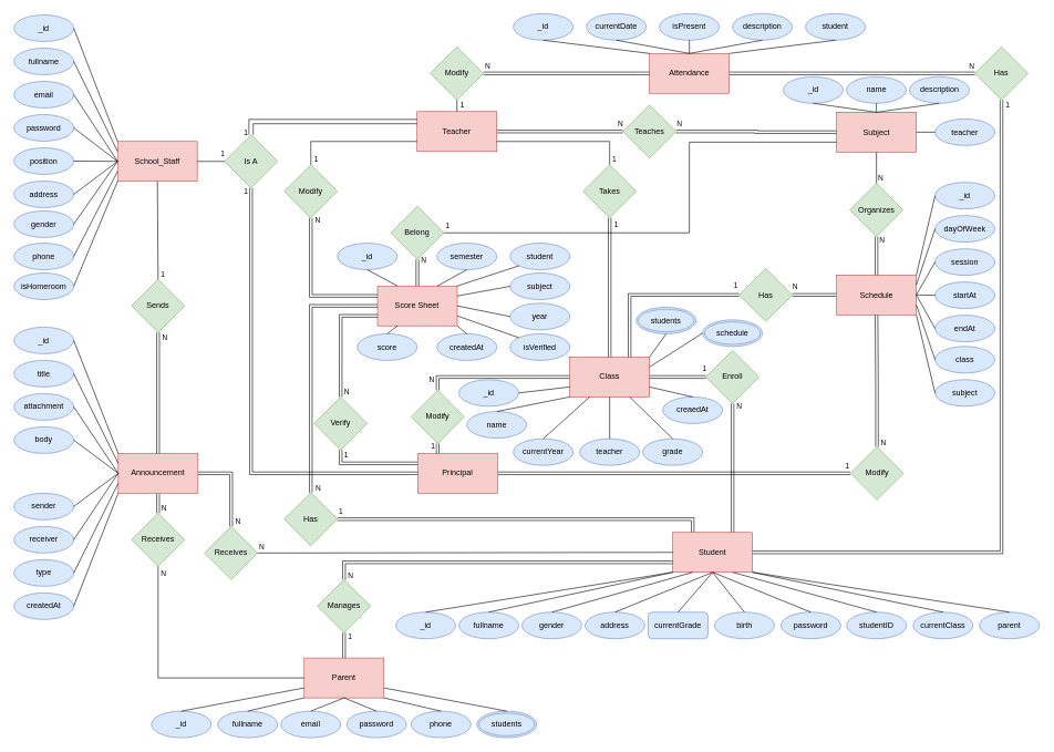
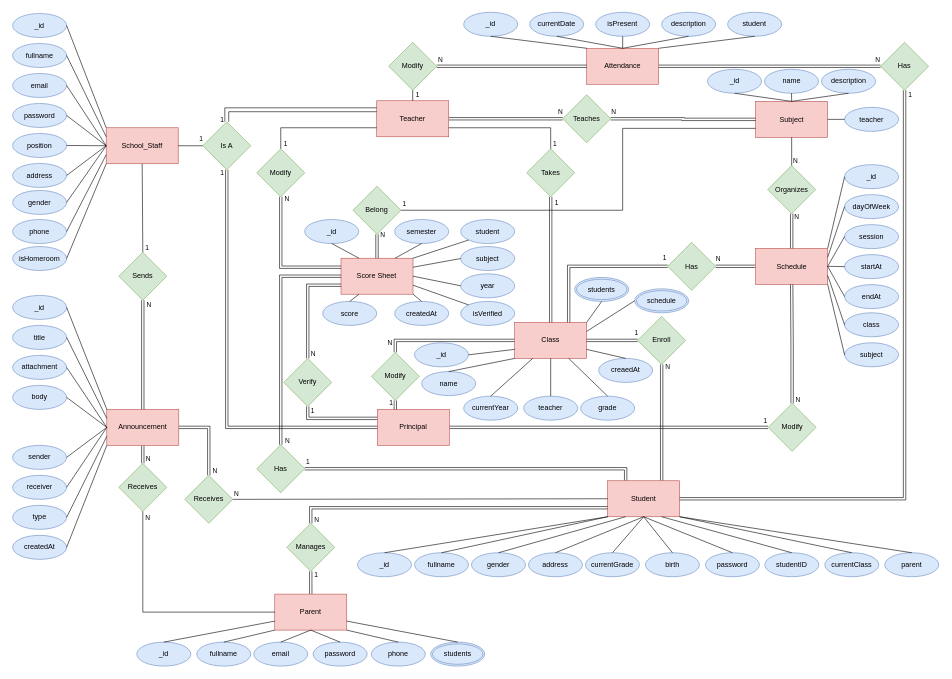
- <mxCell id="122" value="currentGrade" style="whiteSpace=wrap;html=1;fillColor=#dae8fc;strokeColor=#6c8ebf;rounded=1;" parent="1" vertex="1"><mxGeometry x="975" y="921" width="90" height="40" as="geometry" /></mxCell>
+ <mxCell id="122" value="currentGrade" style="ellipse;whiteSpace=wrap;html=1;fillColor=#dae8fc;strokeColor=#6c8ebf;" parent="1" vertex="1"><mxGeometry x="975" y="921" width="90" height="40" as="geometry" /></mxCell>
